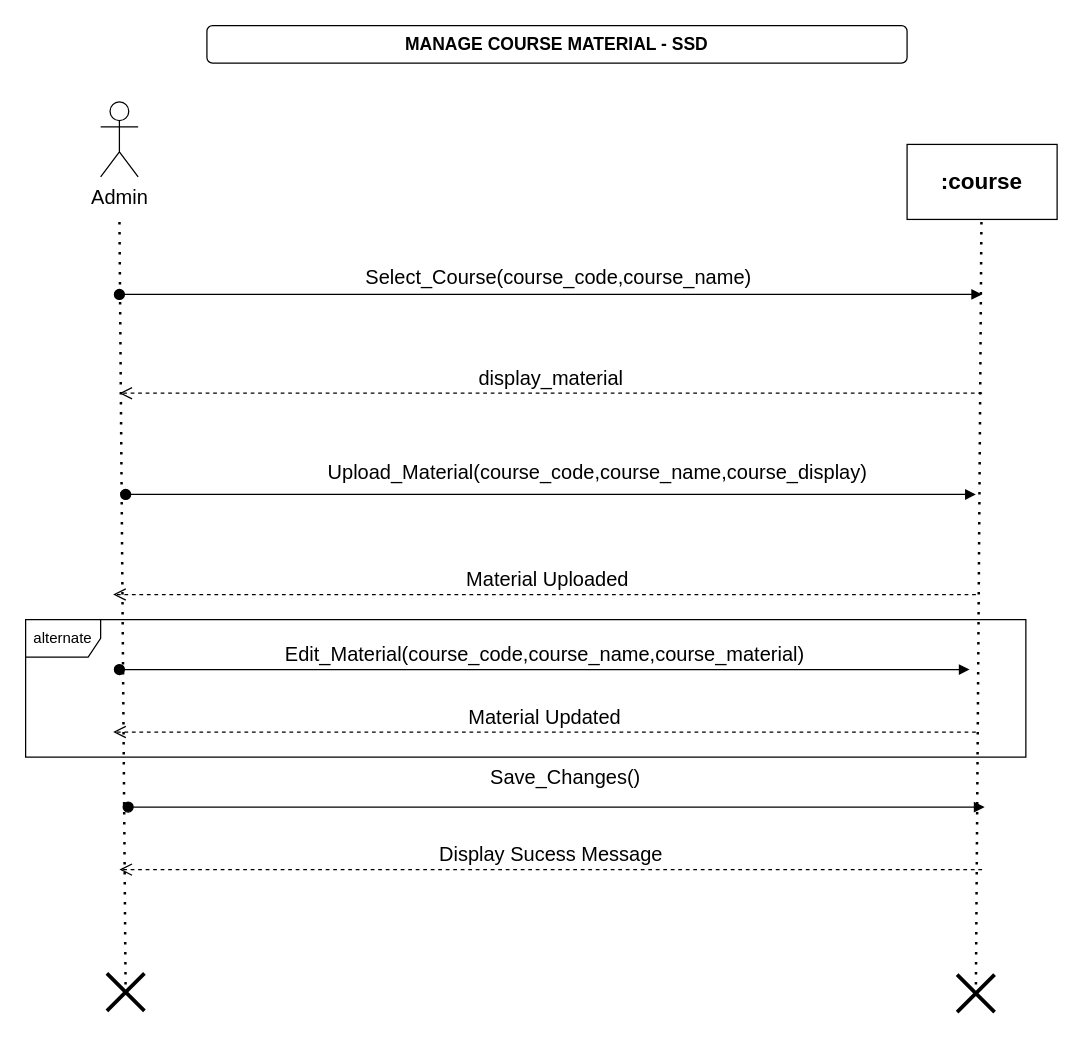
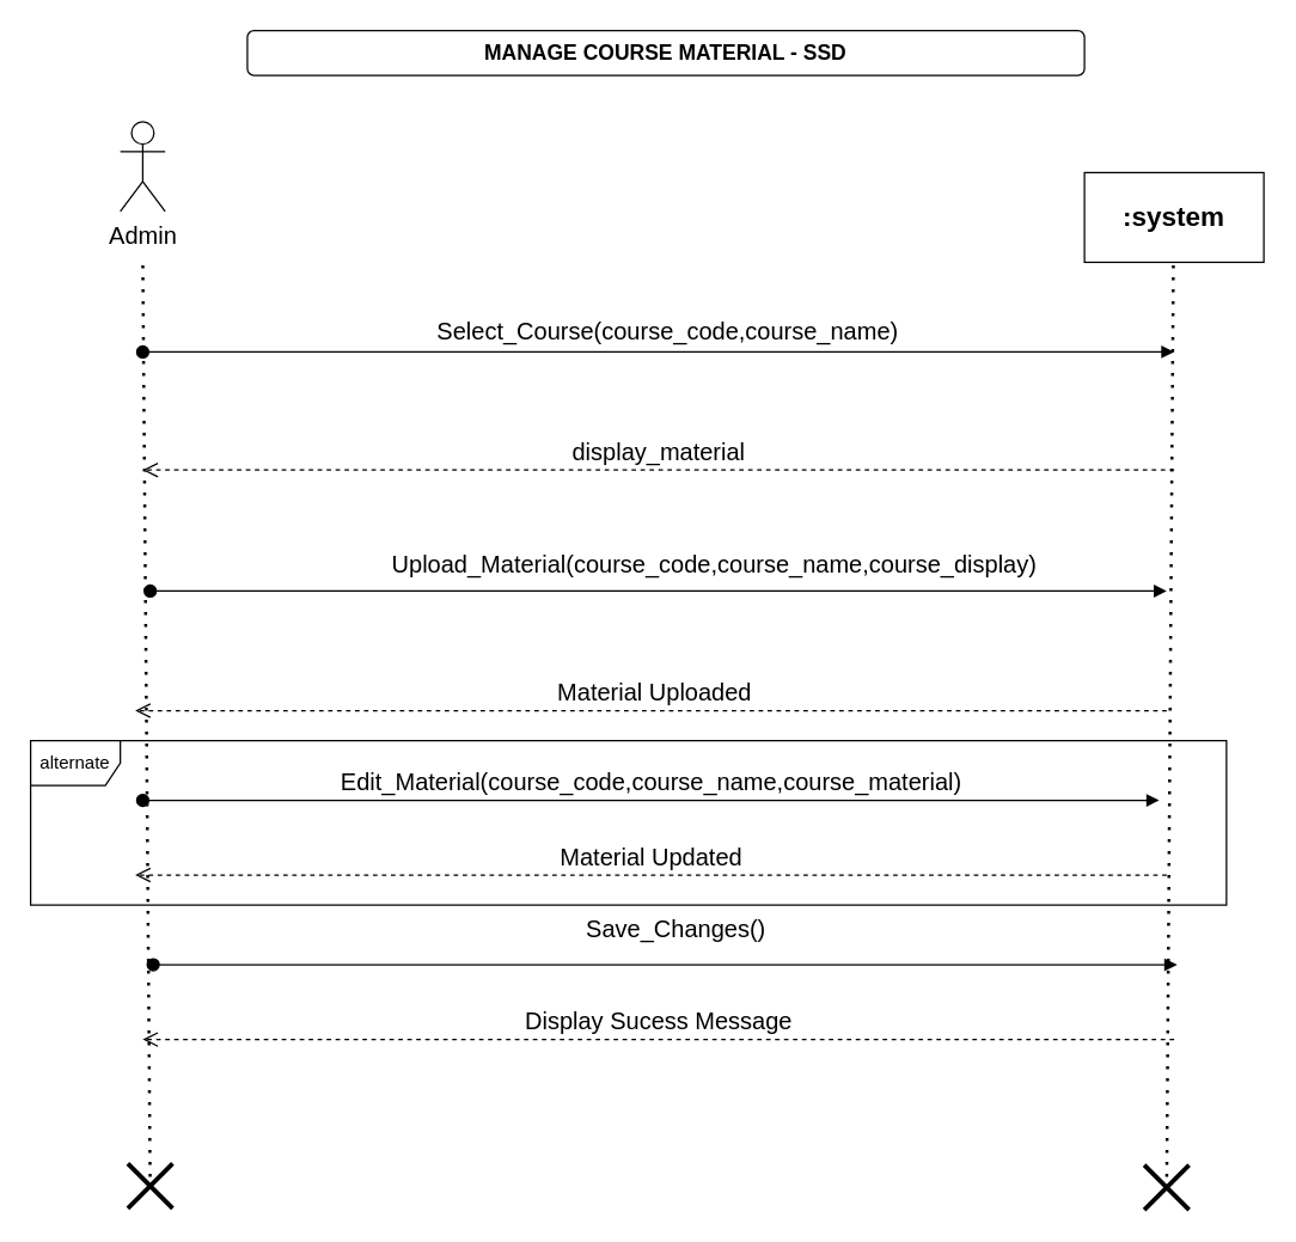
- <mxCell id="3" value=":course" style="rounded=0;whiteSpace=wrap;html=1;fontStyle=1;fontSize=18;" vertex="1" parent="1"><mxGeometry x="725" y="115" width="120" height="60" as="geometry" /></mxCell>
+ <mxCell id="3" value=":system" style="rounded=0;whiteSpace=wrap;html=1;fontStyle=1;fontSize=18;" vertex="1" parent="1"><mxGeometry x="725" y="115" width="120" height="60" as="geometry" /></mxCell>
